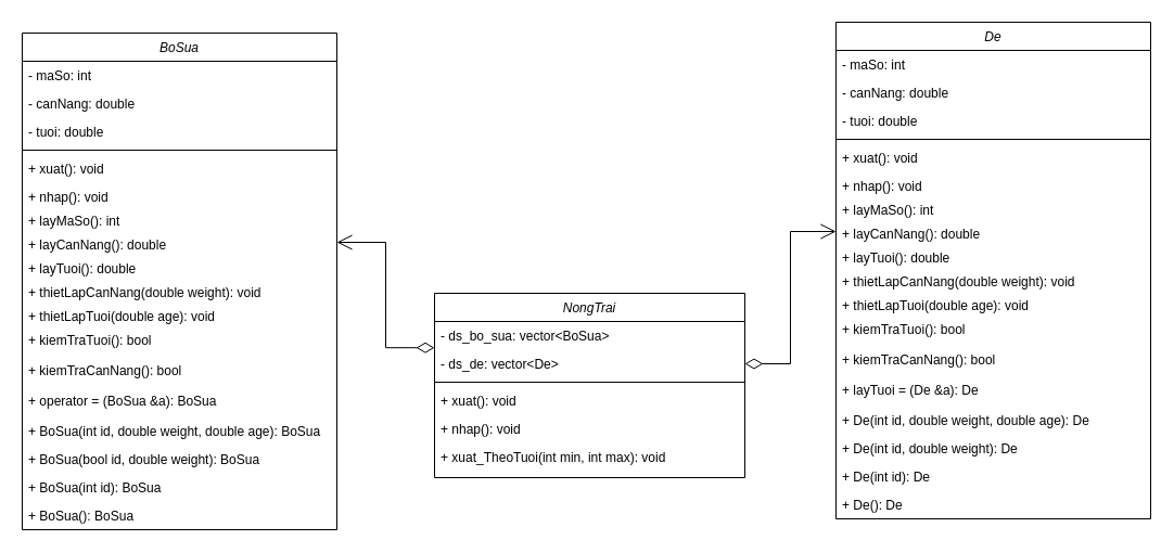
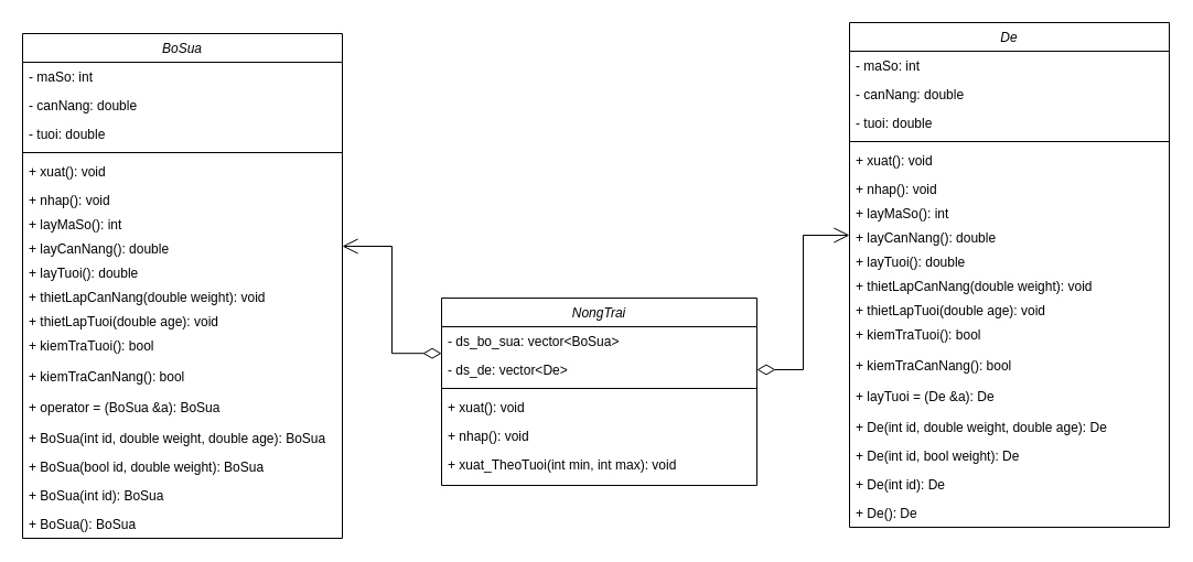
- <mxCell id="44" value="+ De(int id, double weight): De" style="text;align=left;verticalAlign=top;spacingLeft=4;spacingRight=4;overflow=hidden;rotatable=0;points=[[0,0.5],[1,0.5]];portConstraint=eastwest;" vertex="1" parent="28"><mxGeometry y="380" width="290" height="26" as="geometry" /></mxCell>
+ <mxCell id="44" value="+ De(int id, bool weight): De" style="text;align=left;verticalAlign=top;spacingLeft=4;spacingRight=4;overflow=hidden;rotatable=0;points=[[0,0.5],[1,0.5]];portConstraint=eastwest;" vertex="1" parent="28"><mxGeometry y="380" width="290" height="26" as="geometry" /></mxCell>
